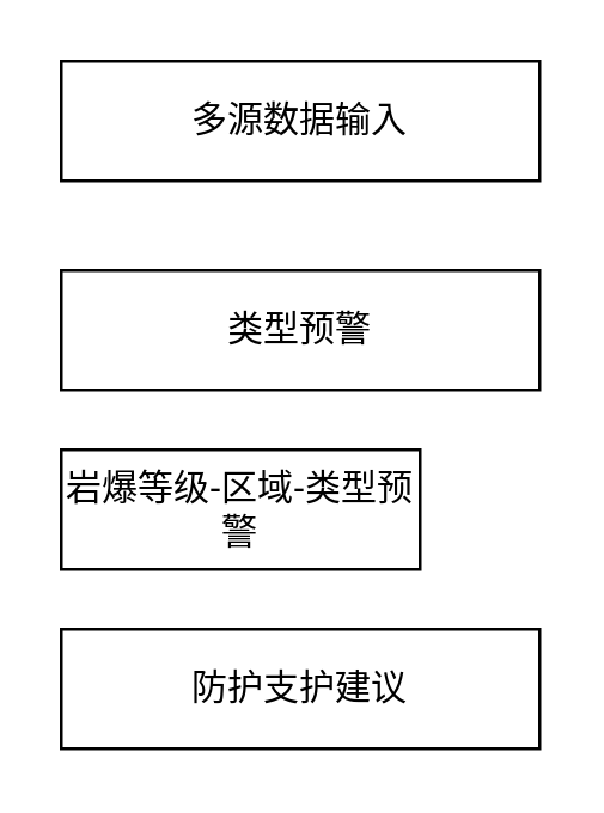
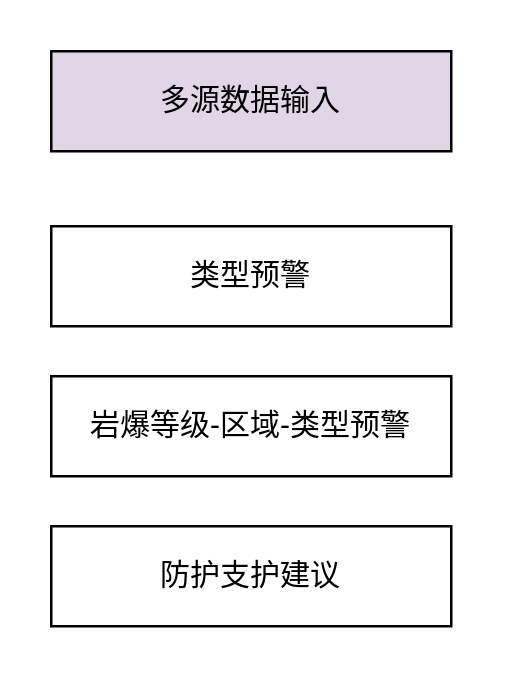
- <mxCell id="2" value="多源数据输入" style="rounded=0;whiteSpace=wrap;html=1;" vertex="1" parent="1"><mxGeometry x="20" y="20" width="160" height="40" as="geometry" /></mxCell>
+ <mxCell id="2" value="多源数据输入" style="rounded=0;whiteSpace=wrap;html=1;fillColor=#e1d5e7;" vertex="1" parent="1"><mxGeometry x="20" y="20" width="160" height="40" as="geometry" /></mxCell>
- <mxCell id="4" value="岩爆等级-区域-类型预警" style="rounded=0;whiteSpace=wrap;html=1;" vertex="1" parent="1"><mxGeometry x="20" y="150" width="120" height="40" as="geometry" /></mxCell>
+ <mxCell id="4" value="岩爆等级-区域-类型预警" style="rounded=0;whiteSpace=wrap;html=1;" vertex="1" parent="1"><mxGeometry x="20" y="150" width="160" height="40" as="geometry" /></mxCell>
